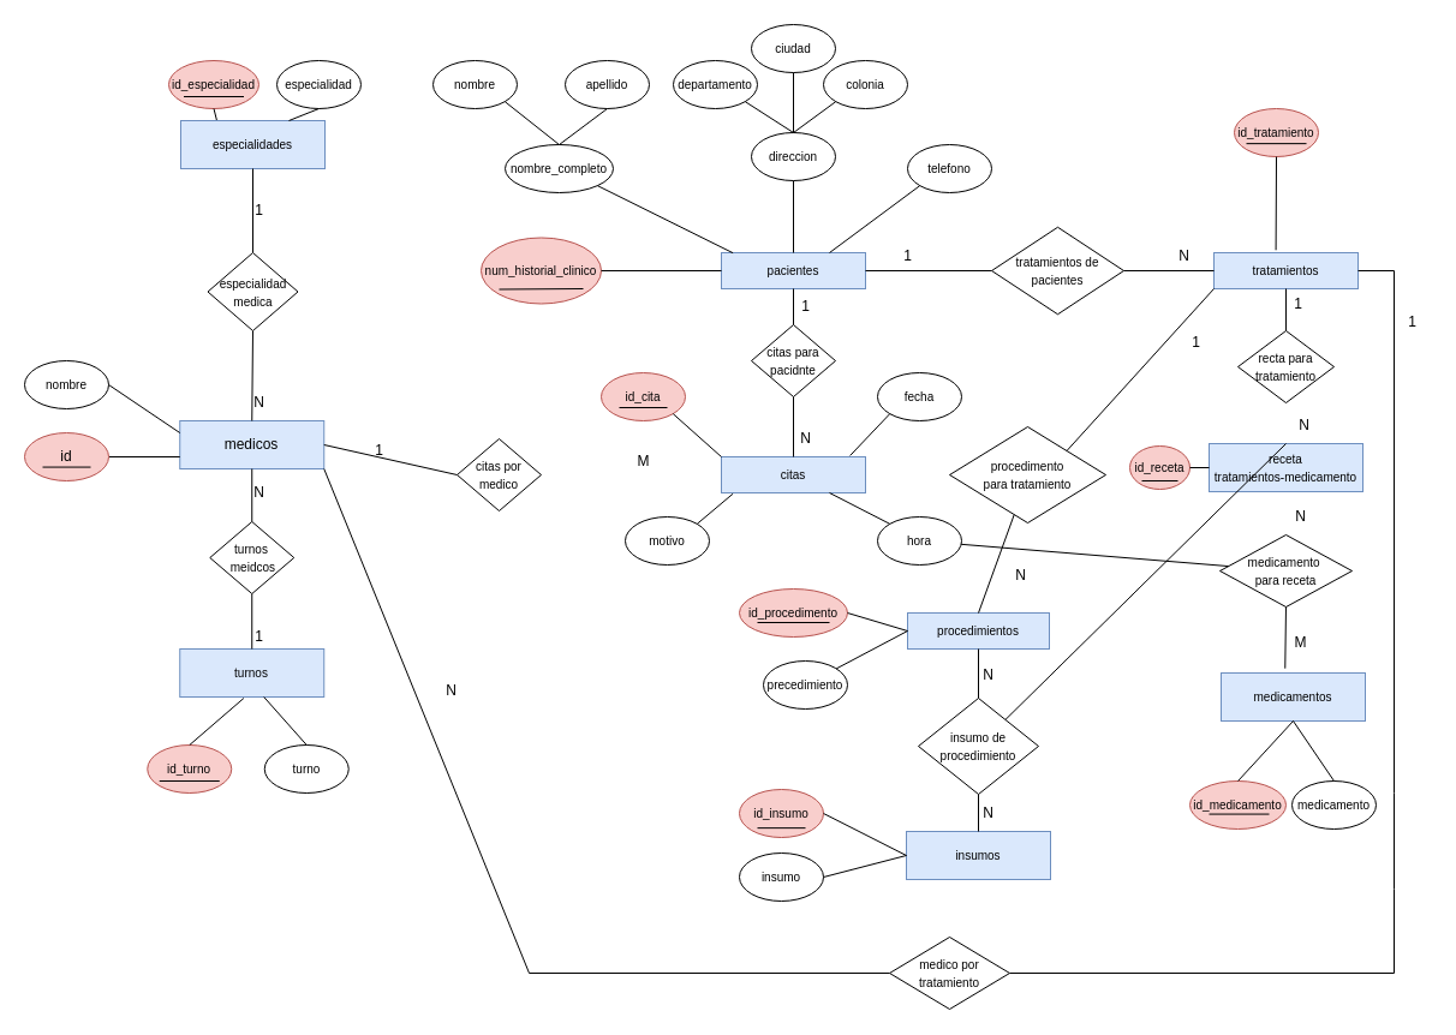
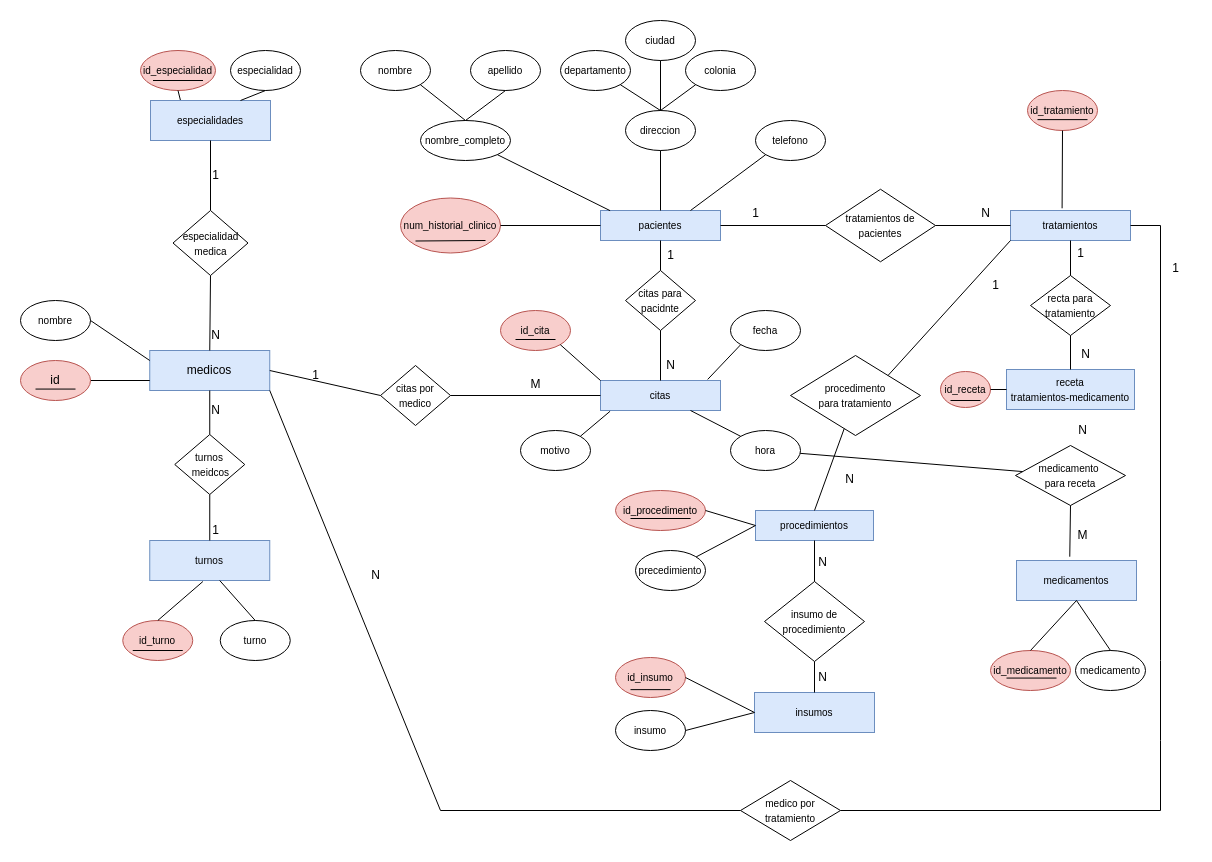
+ <mxCell id="55" value="" style="endArrow=none;html=1;rounded=0;entryX=0;entryY=0.5;entryDx=0;entryDy=0;exitX=1;exitY=0.5;exitDx=0;exitDy=0;" parent="1" source="49" target="6" edge="1"><mxGeometry width="50" height="50" relative="1" as="geometry"><mxPoint x="470" y="400" as="sourcePoint" /><mxPoint x="440" y="350" as="targetPoint" /></mxGeometry></mxCell>
- <mxCell id="84" value="" style="endArrow=none;html=1;rounded=0;exitX=0.5;exitY=0;exitDx=0;exitDy=0;" parent="1" source="7" target="94" edge="1"><mxGeometry width="50" height="50" relative="1" as="geometry"><mxPoint x="950" y="400" as="sourcePoint" /><mxPoint x="1000" y="350" as="targetPoint" /></mxGeometry></mxCell>
+ <mxCell id="84" value="" style="endArrow=none;html=1;rounded=0;entryX=0.5;entryY=1;entryDx=0;entryDy=0;exitX=0.5;exitY=0;exitDx=0;exitDy=0;" parent="1" source="7" target="82" edge="1"><mxGeometry width="50" height="50" relative="1" as="geometry"><mxPoint x="950" y="400" as="sourcePoint" /><mxPoint x="1000" y="350" as="targetPoint" /></mxGeometry></mxCell>
